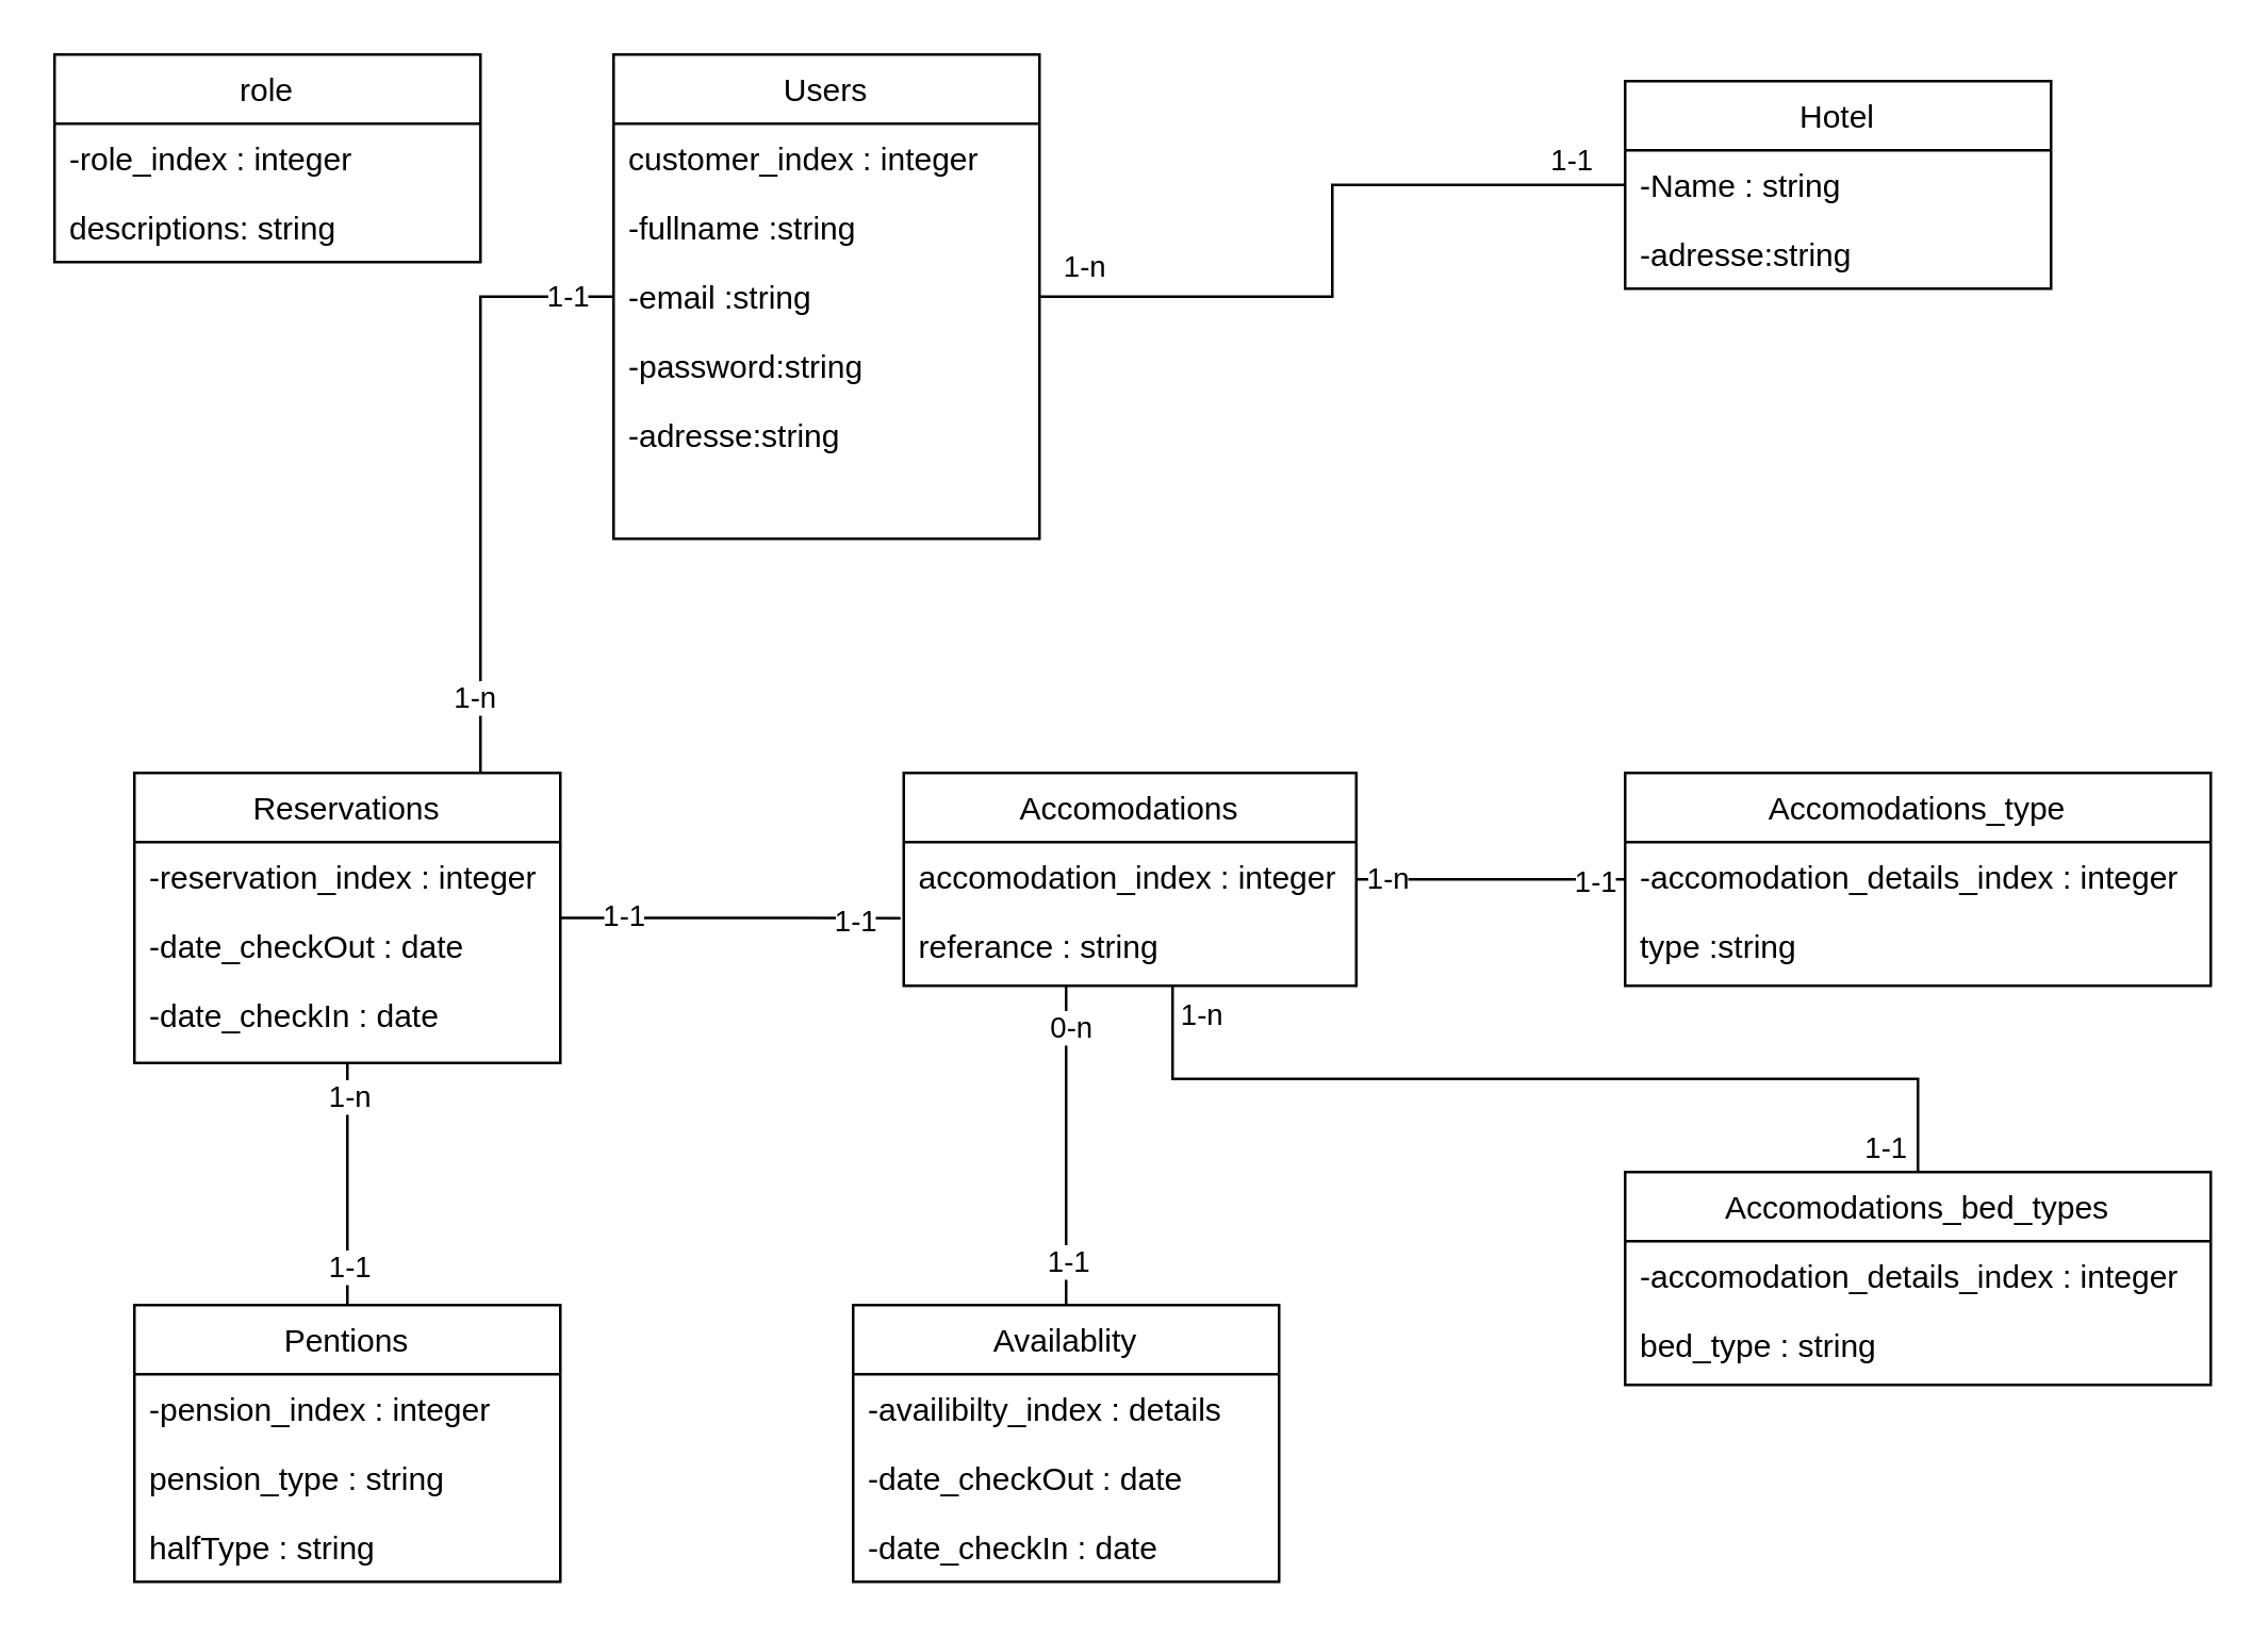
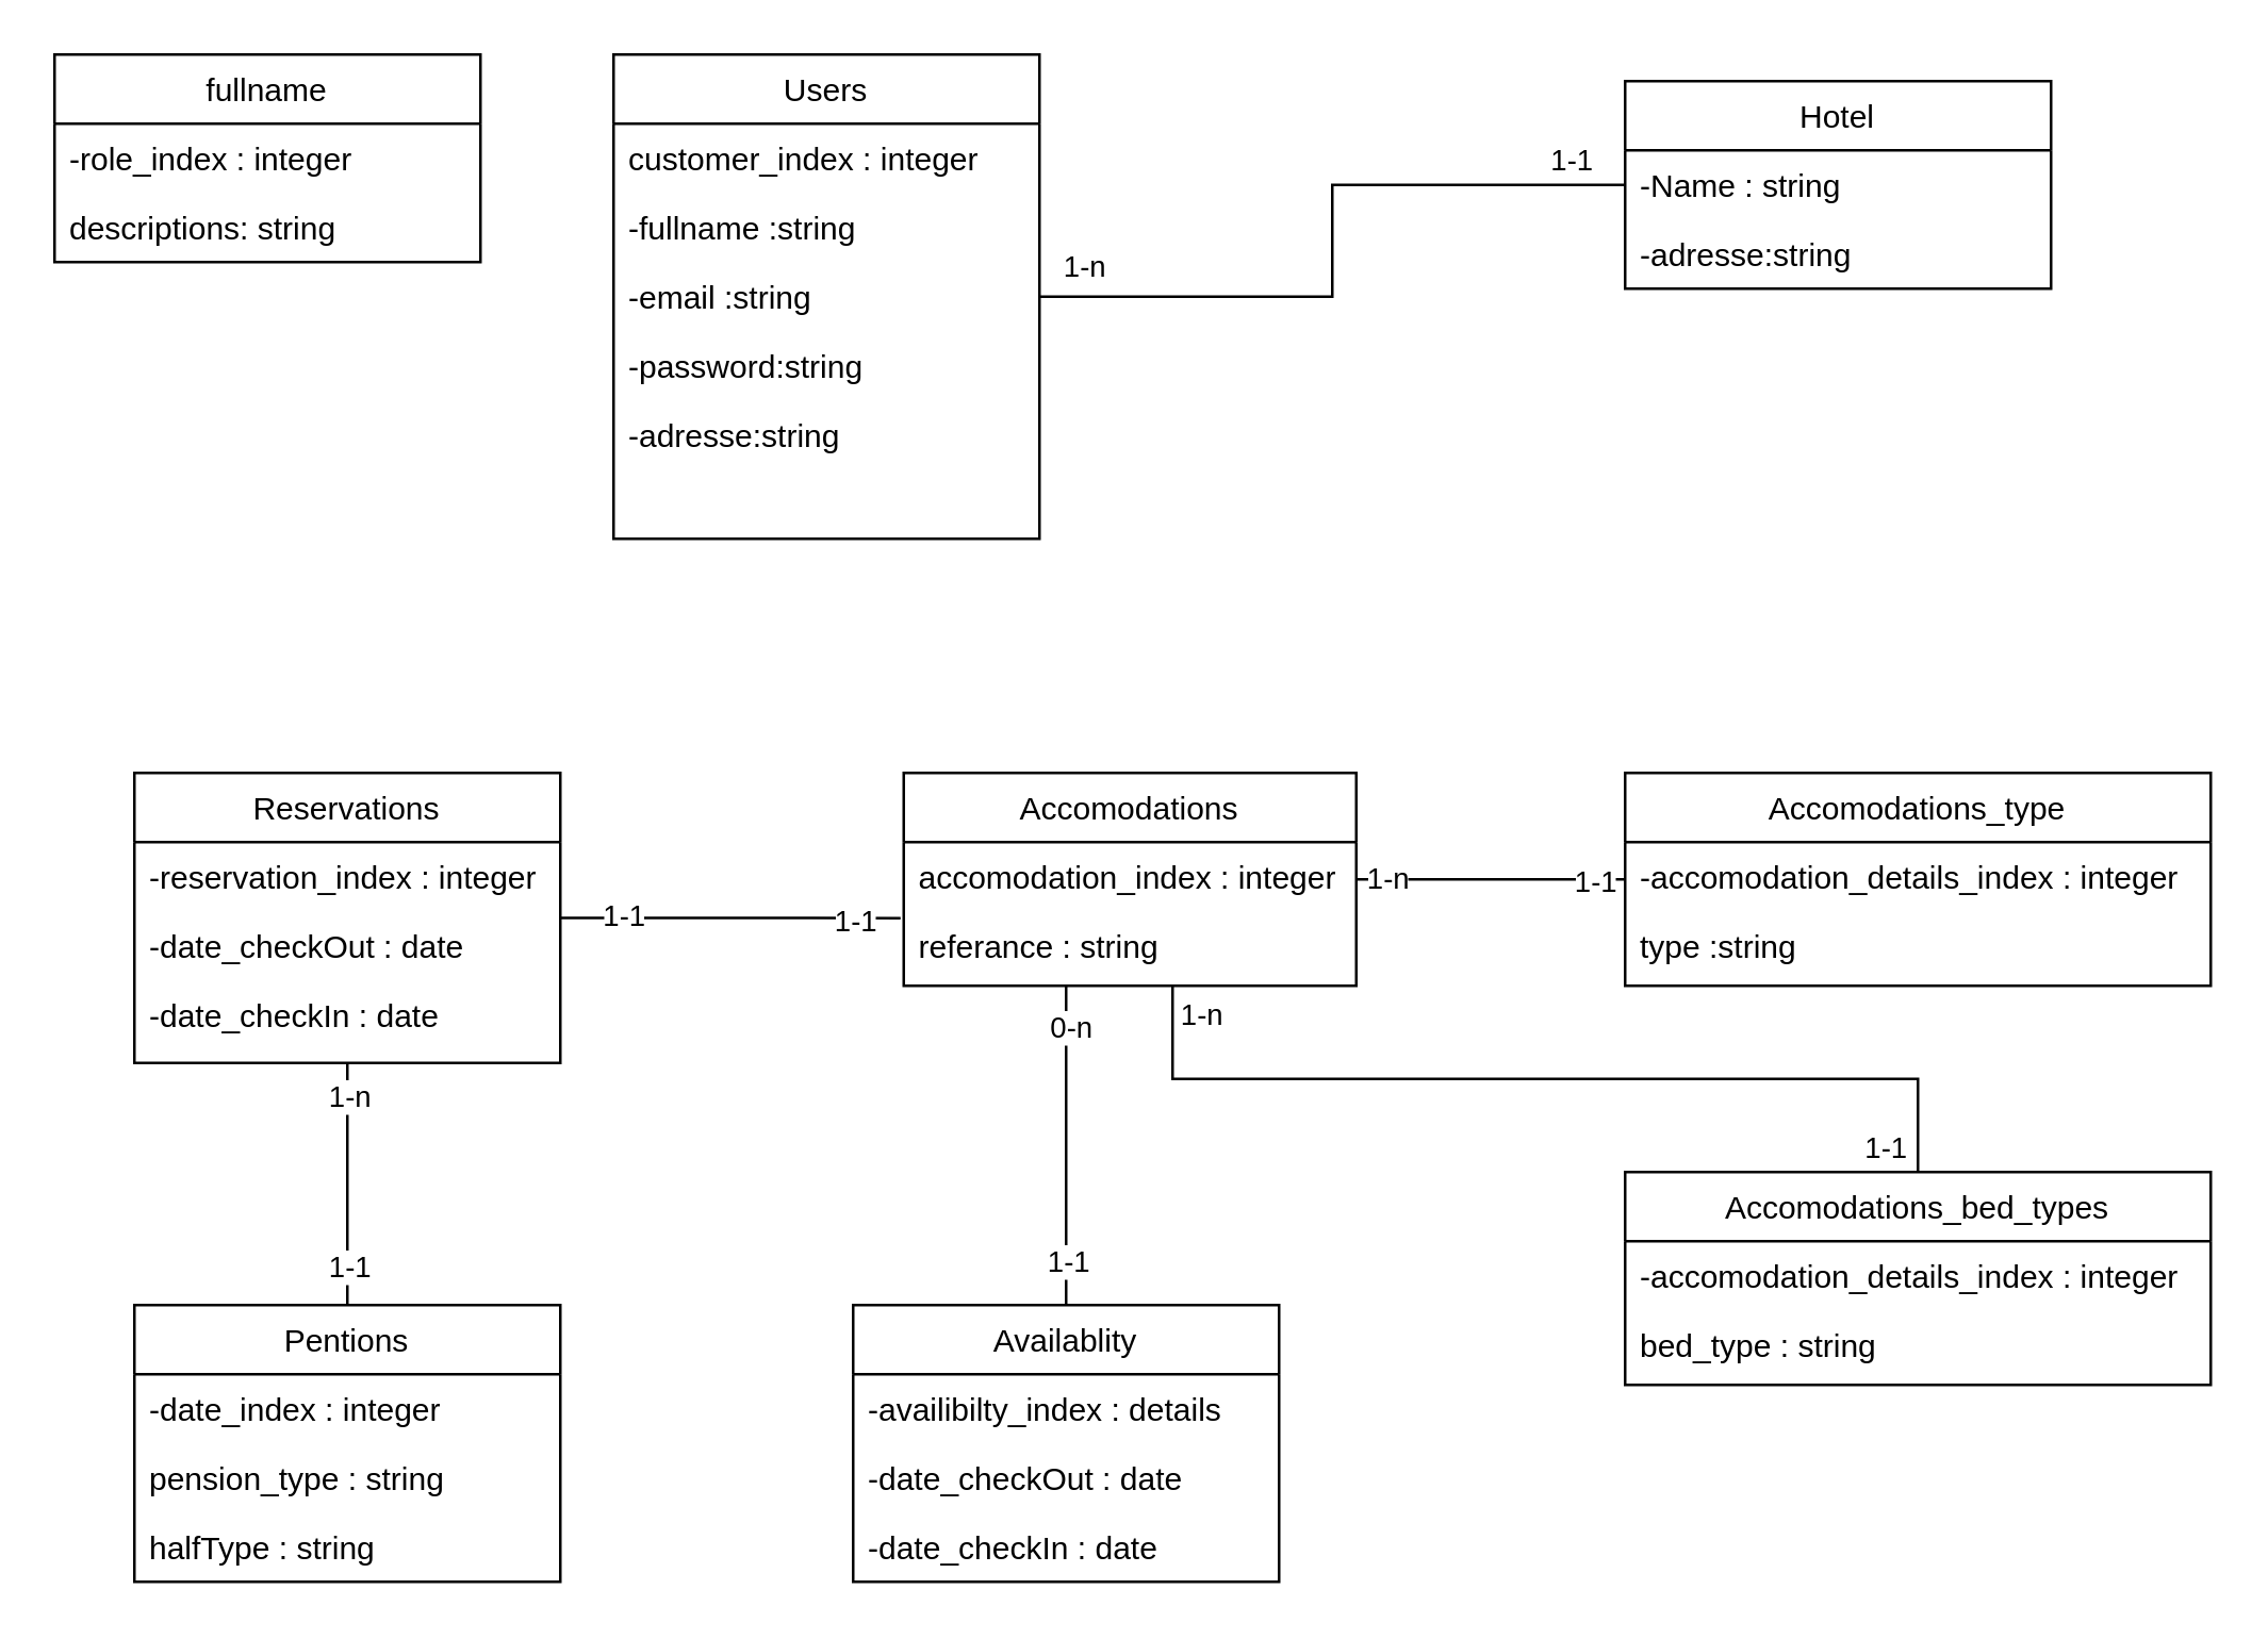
- <mxCell id="53" value="role" style="swimlane;fontStyle=0;align=center;verticalAlign=top;childLayout=stackLayout;horizontal=1;startSize=26;horizontalStack=0;resizeParent=1;resizeLast=0;collapsible=1;marginBottom=0;rounded=0;shadow=0;strokeWidth=1;" vertex="1" parent="1"><mxGeometry x="20" y="20" width="160" height="78" as="geometry"><mxRectangle x="130" y="380" width="160" height="26" as="alternateBounds" /></mxGeometry></mxCell>
+ <mxCell id="53" value="fullname" style="swimlane;fontStyle=0;align=center;verticalAlign=top;childLayout=stackLayout;horizontal=1;startSize=26;horizontalStack=0;resizeParent=1;resizeLast=0;collapsible=1;marginBottom=0;rounded=0;shadow=0;strokeWidth=1;" vertex="1" parent="1"><mxGeometry x="20" y="20" width="160" height="78" as="geometry"><mxRectangle x="130" y="380" width="160" height="26" as="alternateBounds" /></mxGeometry></mxCell>
- <mxCell id="5" style="edgeStyle=elbowEdgeStyle;rounded=0;orthogonalLoop=1;jettySize=auto;html=1;entryX=0.5;entryY=0;entryDx=0;entryDy=0;endArrow=none;endFill=0;" parent="1" source="8" target="26" edge="1"><mxGeometry relative="1" as="geometry" /></mxCell>
- <mxCell id="6" value="1-1" style="edgeLabel;html=1;align=center;verticalAlign=middle;resizable=0;points=[];" vertex="1" connectable="0" parent="5"><mxGeometry x="-0.87" y="-1" relative="1" as="geometry"><mxPoint as="offset" /></mxGeometry></mxCell>
- <mxCell id="7" value="1-n" style="edgeLabel;html=1;align=center;verticalAlign=middle;resizable=0;points=[];" vertex="1" connectable="0" parent="5"><mxGeometry x="0.434" y="-3" relative="1" as="geometry"><mxPoint as="offset" /></mxGeometry></mxCell>
- <mxCell id="50" value="-pension_index : integer" style="text;align=left;verticalAlign=top;spacingLeft=4;spacingRight=4;overflow=hidden;rotatable=0;points=[[0,0.5],[1,0.5]];portConstraint=eastwest;" parent="49" vertex="1"><mxGeometry y="26" width="160" height="26" as="geometry" /></mxCell>
+ <mxCell id="50" value="-date_index : integer" style="text;align=left;verticalAlign=top;spacingLeft=4;spacingRight=4;overflow=hidden;rotatable=0;points=[[0,0.5],[1,0.5]];portConstraint=eastwest;" parent="49" vertex="1"><mxGeometry y="26" width="160" height="26" as="geometry" /></mxCell>
